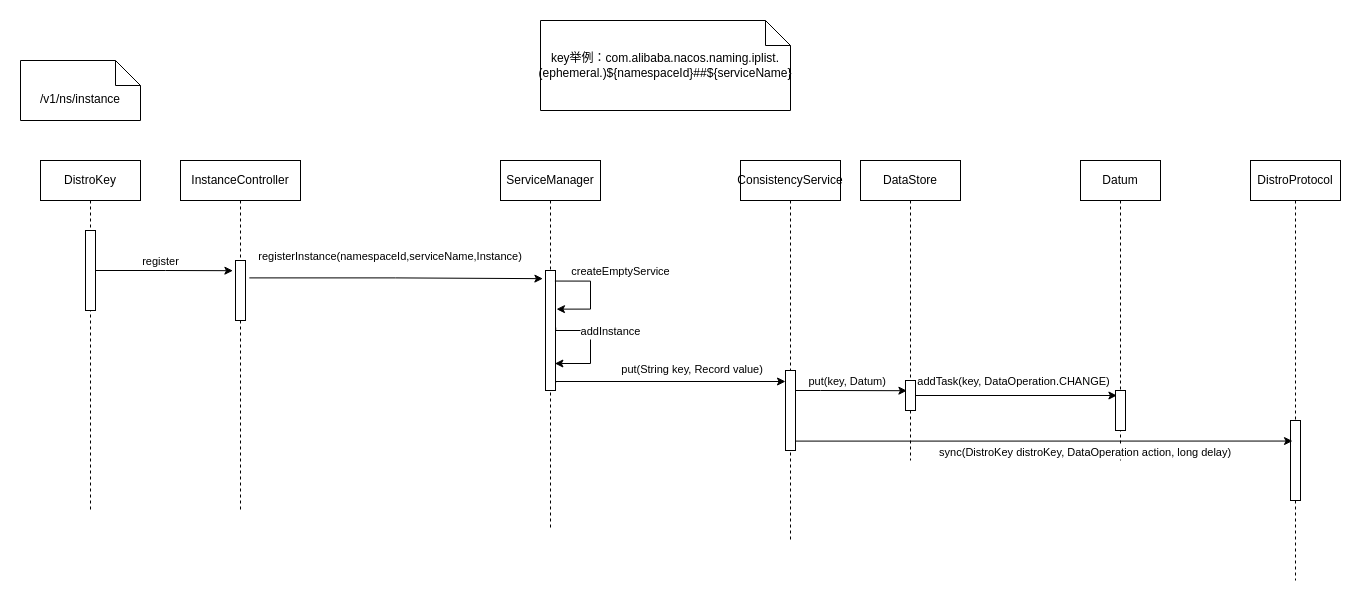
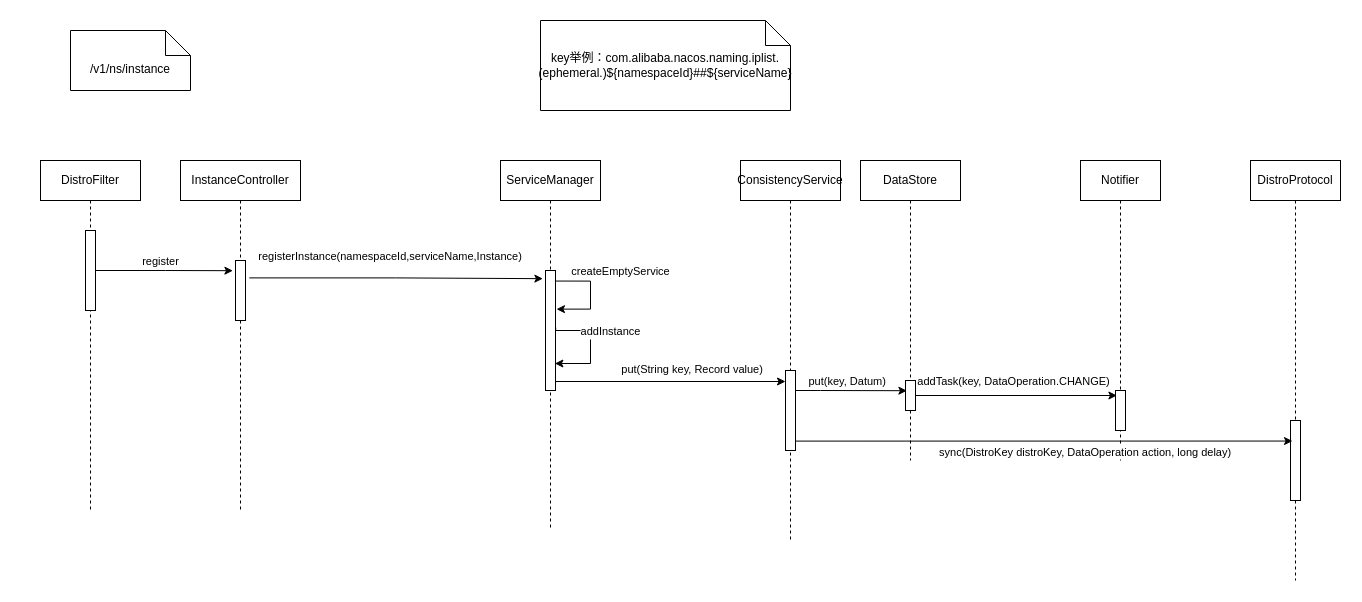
- <mxCell id="6" value="/v1/ns/instance" style="shape=note2;boundedLbl=1;whiteSpace=wrap;size=25;verticalAlign=top;align=center;html=1;" vertex="1" parent="1"><mxGeometry x="20" y="60" width="120" height="60" as="geometry" /></mxCell>
+ <mxCell id="6" value="/v1/ns/instance" style="shape=note2;boundedLbl=1;whiteSpace=wrap;size=25;verticalAlign=top;align=center;html=1;" vertex="1" parent="1"><mxGeometry x="70" y="30" width="120" height="60" as="geometry" /></mxCell>
- <mxCell id="2" value="DistroKey" style="shape=umlLifeline;perimeter=lifelinePerimeter;whiteSpace=wrap;container=1;collapsible=0;recursiveResize=0;outlineConnect=0;" vertex="1" parent="1"><mxGeometry x="40" y="160" width="100" height="350" as="geometry" /></mxCell>
+ <mxCell id="2" value="DistroFilter" style="shape=umlLifeline;perimeter=lifelinePerimeter;whiteSpace=wrap;container=1;collapsible=0;recursiveResize=0;outlineConnect=0;" vertex="1" parent="1"><mxGeometry x="40" y="160" width="100" height="350" as="geometry" /></mxCell>
- <mxCell id="28" value="Datum" style="shape=umlLifeline;perimeter=lifelinePerimeter;whiteSpace=wrap;container=1;collapsible=0;recursiveResize=0;outlineConnect=0;" vertex="1" parent="1"><mxGeometry x="1080" y="160" width="80" height="300" as="geometry" /></mxCell>
+ <mxCell id="28" value="Notifier" style="shape=umlLifeline;perimeter=lifelinePerimeter;whiteSpace=wrap;container=1;collapsible=0;recursiveResize=0;outlineConnect=0;" vertex="1" parent="1"><mxGeometry x="1080" y="160" width="80" height="300" as="geometry" /></mxCell>
